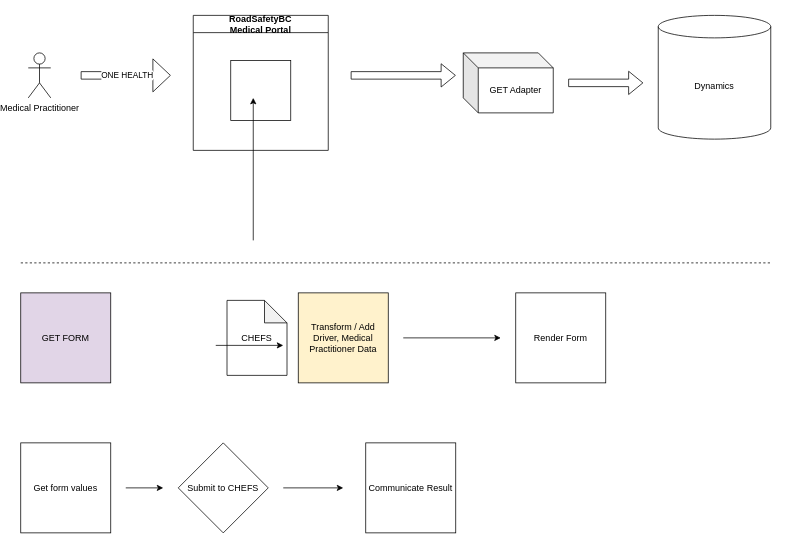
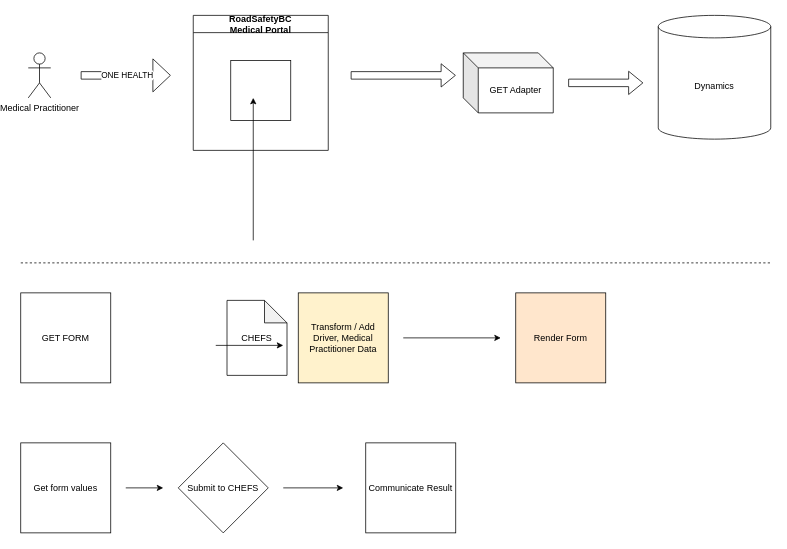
- <mxCell id="14" value="GET FORM" style="whiteSpace=wrap;html=1;aspect=fixed;fillColor=#e1d5e7;" vertex="1" parent="1"><mxGeometry x="20" y="390" width="120" height="120" as="geometry" /></mxCell>
+ <mxCell id="14" value="GET FORM" style="whiteSpace=wrap;html=1;aspect=fixed;" vertex="1" parent="1"><mxGeometry x="20" y="390" width="120" height="120" as="geometry" /></mxCell>
- <mxCell id="16" value="Render Form" style="whiteSpace=wrap;html=1;aspect=fixed;" vertex="1" parent="1"><mxGeometry x="680" y="390" width="120" height="120" as="geometry" /></mxCell>
+ <mxCell id="16" value="Render Form" style="whiteSpace=wrap;html=1;aspect=fixed;fillColor=#ffe6cc;" vertex="1" parent="1"><mxGeometry x="680" y="390" width="120" height="120" as="geometry" /></mxCell>
